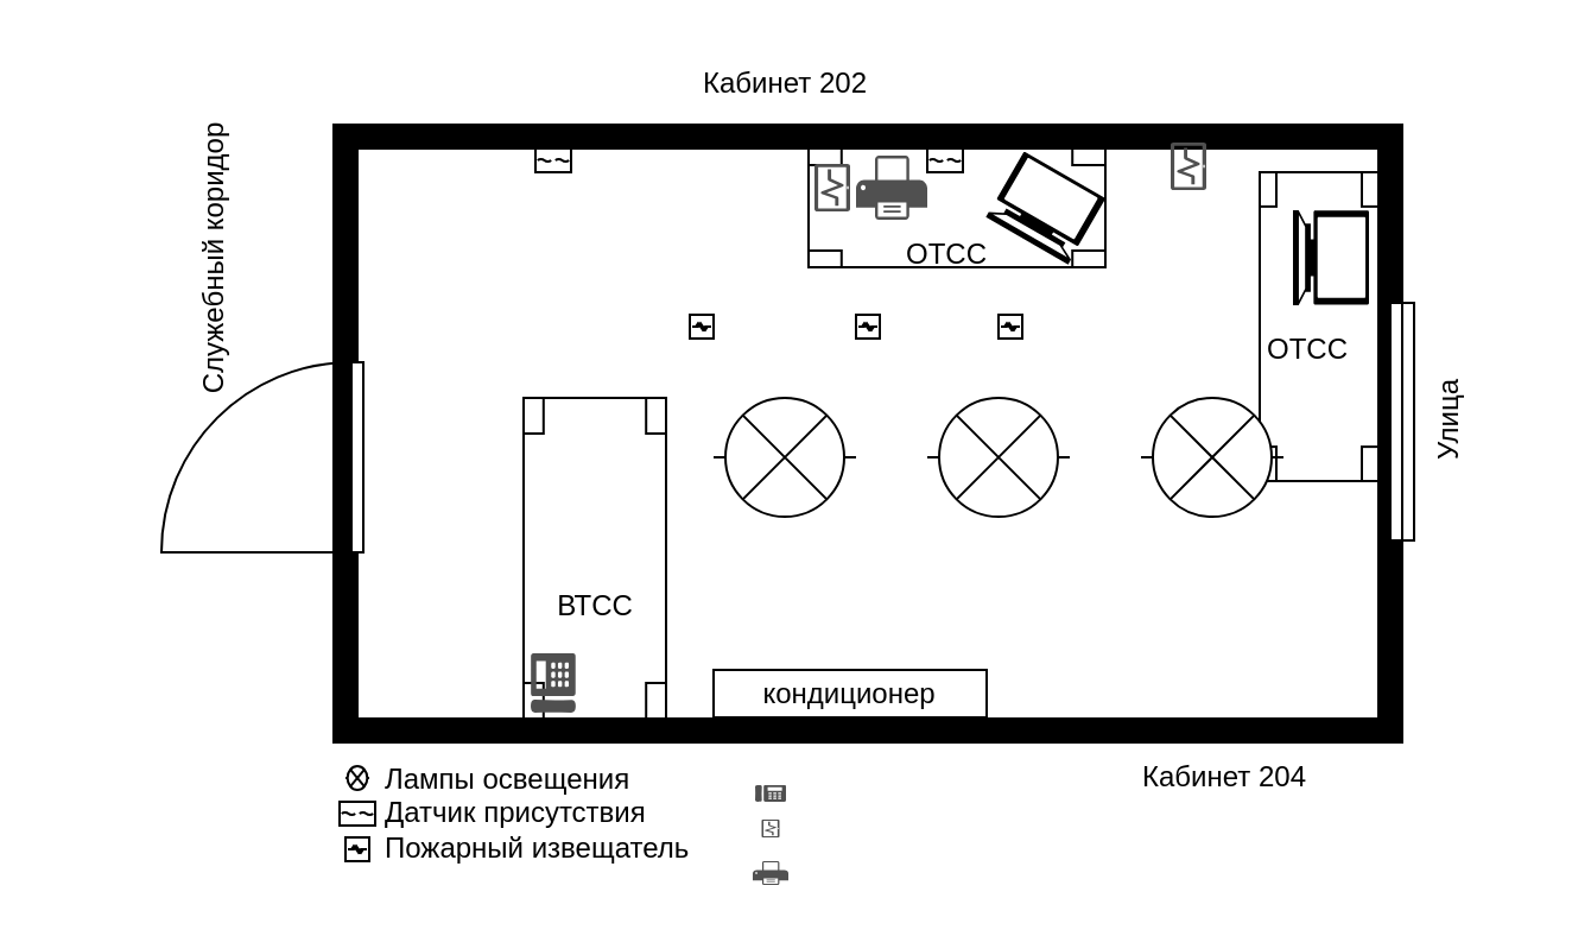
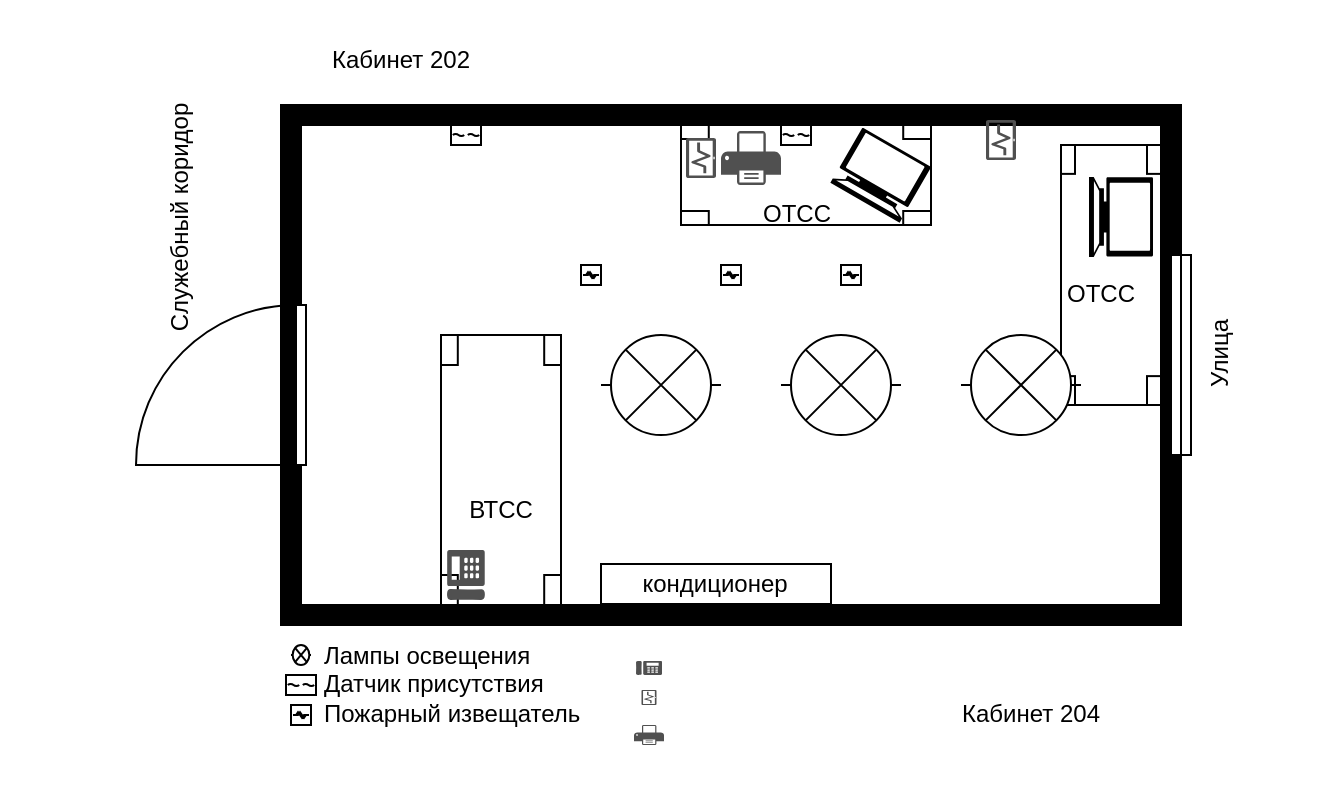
- <mxCell id="12" value="Кабинет 202" style="text;html=1;align=center;verticalAlign=middle;resizable=0;points=[];autosize=1;strokeColor=none;fillColor=none;" vertex="1" parent="1"><mxGeometry x="285" y="20" width="90" height="30" as="geometry" /></mxCell>
+ <mxCell id="12" value="Кабинет 202" style="text;html=1;align=center;verticalAlign=middle;resizable=0;points=[];autosize=1;strokeColor=none;fillColor=none;" vertex="1" parent="1"><mxGeometry x="155" y="15" width="90" height="30" as="geometry" /></mxCell>
- <mxCell id="13" value="Кабинет 204" style="text;html=1;align=center;verticalAlign=middle;resizable=0;points=[];autosize=1;strokeColor=none;fillColor=none;" vertex="1" parent="1"><mxGeometry x="470" y="312" width="90" height="30" as="geometry" /></mxCell>
+ <mxCell id="13" value="Кабинет 204" style="text;html=1;align=center;verticalAlign=middle;resizable=0;points=[];autosize=1;strokeColor=none;fillColor=none;" vertex="1" parent="1"><mxGeometry x="470" y="342" width="90" height="30" as="geometry" /></mxCell>
